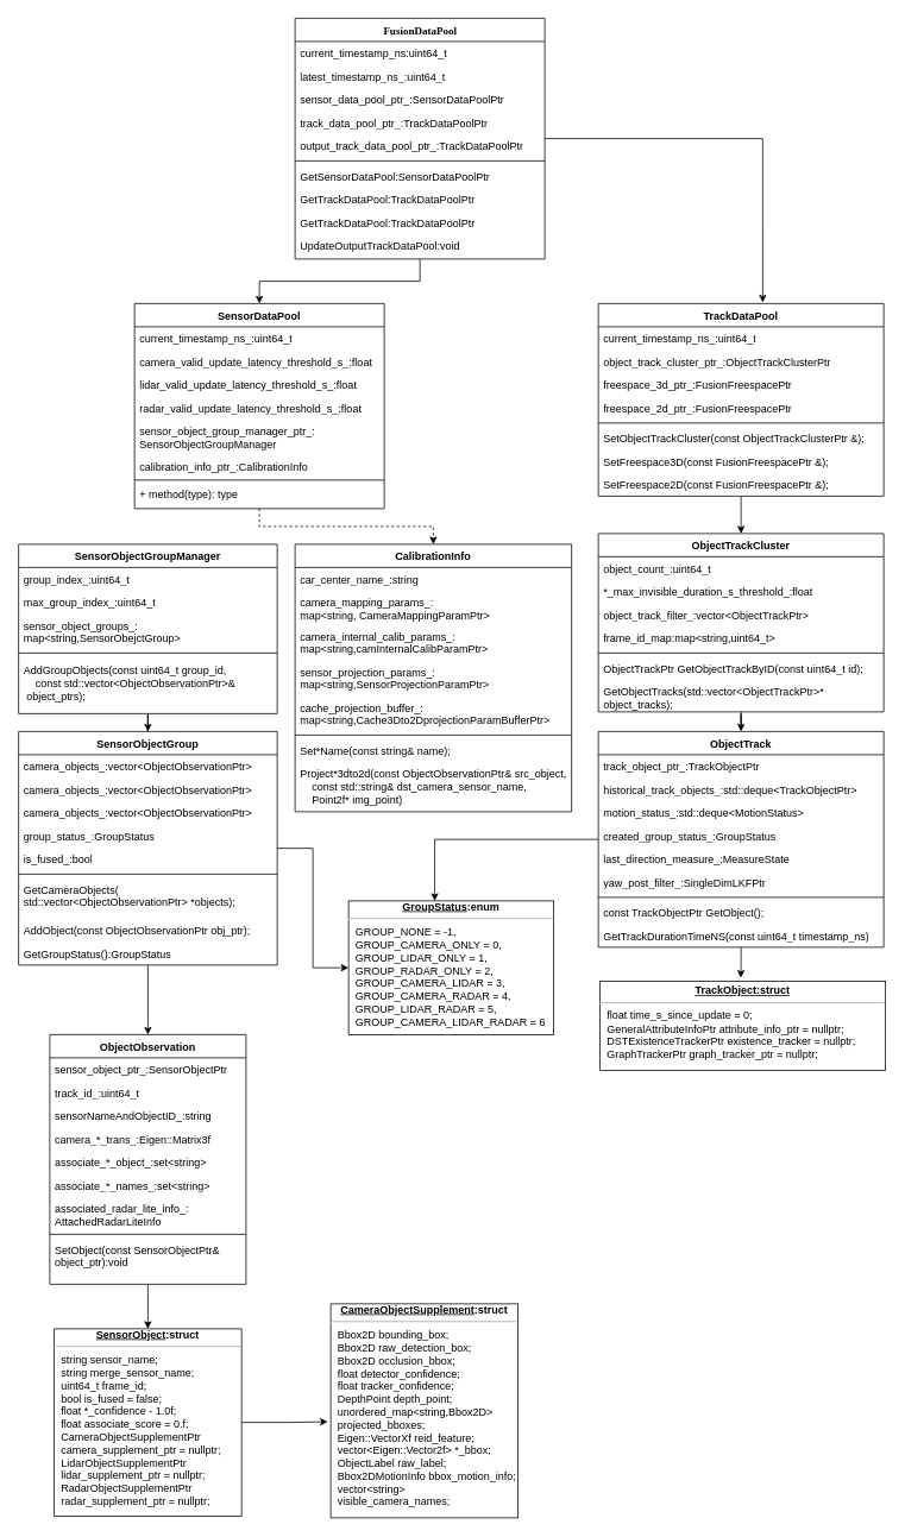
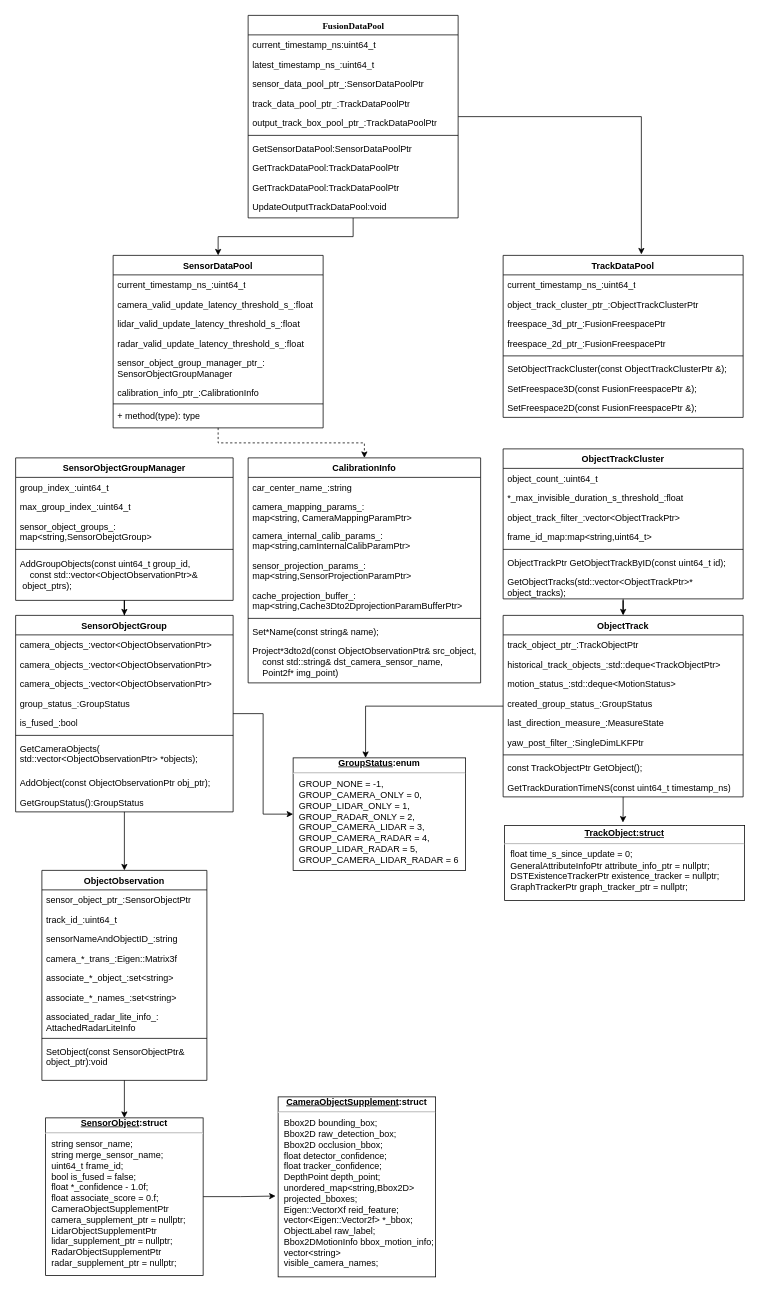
- <mxCell id="9" value="output_track_data_pool_ptr_:TrackDataPoolPtr" style="text;html=1;strokeColor=none;fillColor=none;align=left;verticalAlign=top;spacingLeft=4;spacingRight=4;whiteSpace=wrap;overflow=hidden;rotatable=0;points=[[0,0.5],[1,0.5]];portConstraint=eastwest;" parent="4" vertex="1"><mxGeometry y="130" width="280" height="26" as="geometry" /></mxCell>
+ <mxCell id="9" value="output_track_box_pool_ptr_:TrackDataPoolPtr" style="text;html=1;strokeColor=none;fillColor=none;align=left;verticalAlign=top;spacingLeft=4;spacingRight=4;whiteSpace=wrap;overflow=hidden;rotatable=0;points=[[0,0.5],[1,0.5]];portConstraint=eastwest;" parent="4" vertex="1"><mxGeometry y="130" width="280" height="26" as="geometry" /></mxCell>
- <mxCell id="68" style="edgeStyle=orthogonalEdgeStyle;rounded=0;orthogonalLoop=1;jettySize=auto;html=1;" edge="1" parent="1" source="69" target="79"><mxGeometry relative="1" as="geometry" /></mxCell>
